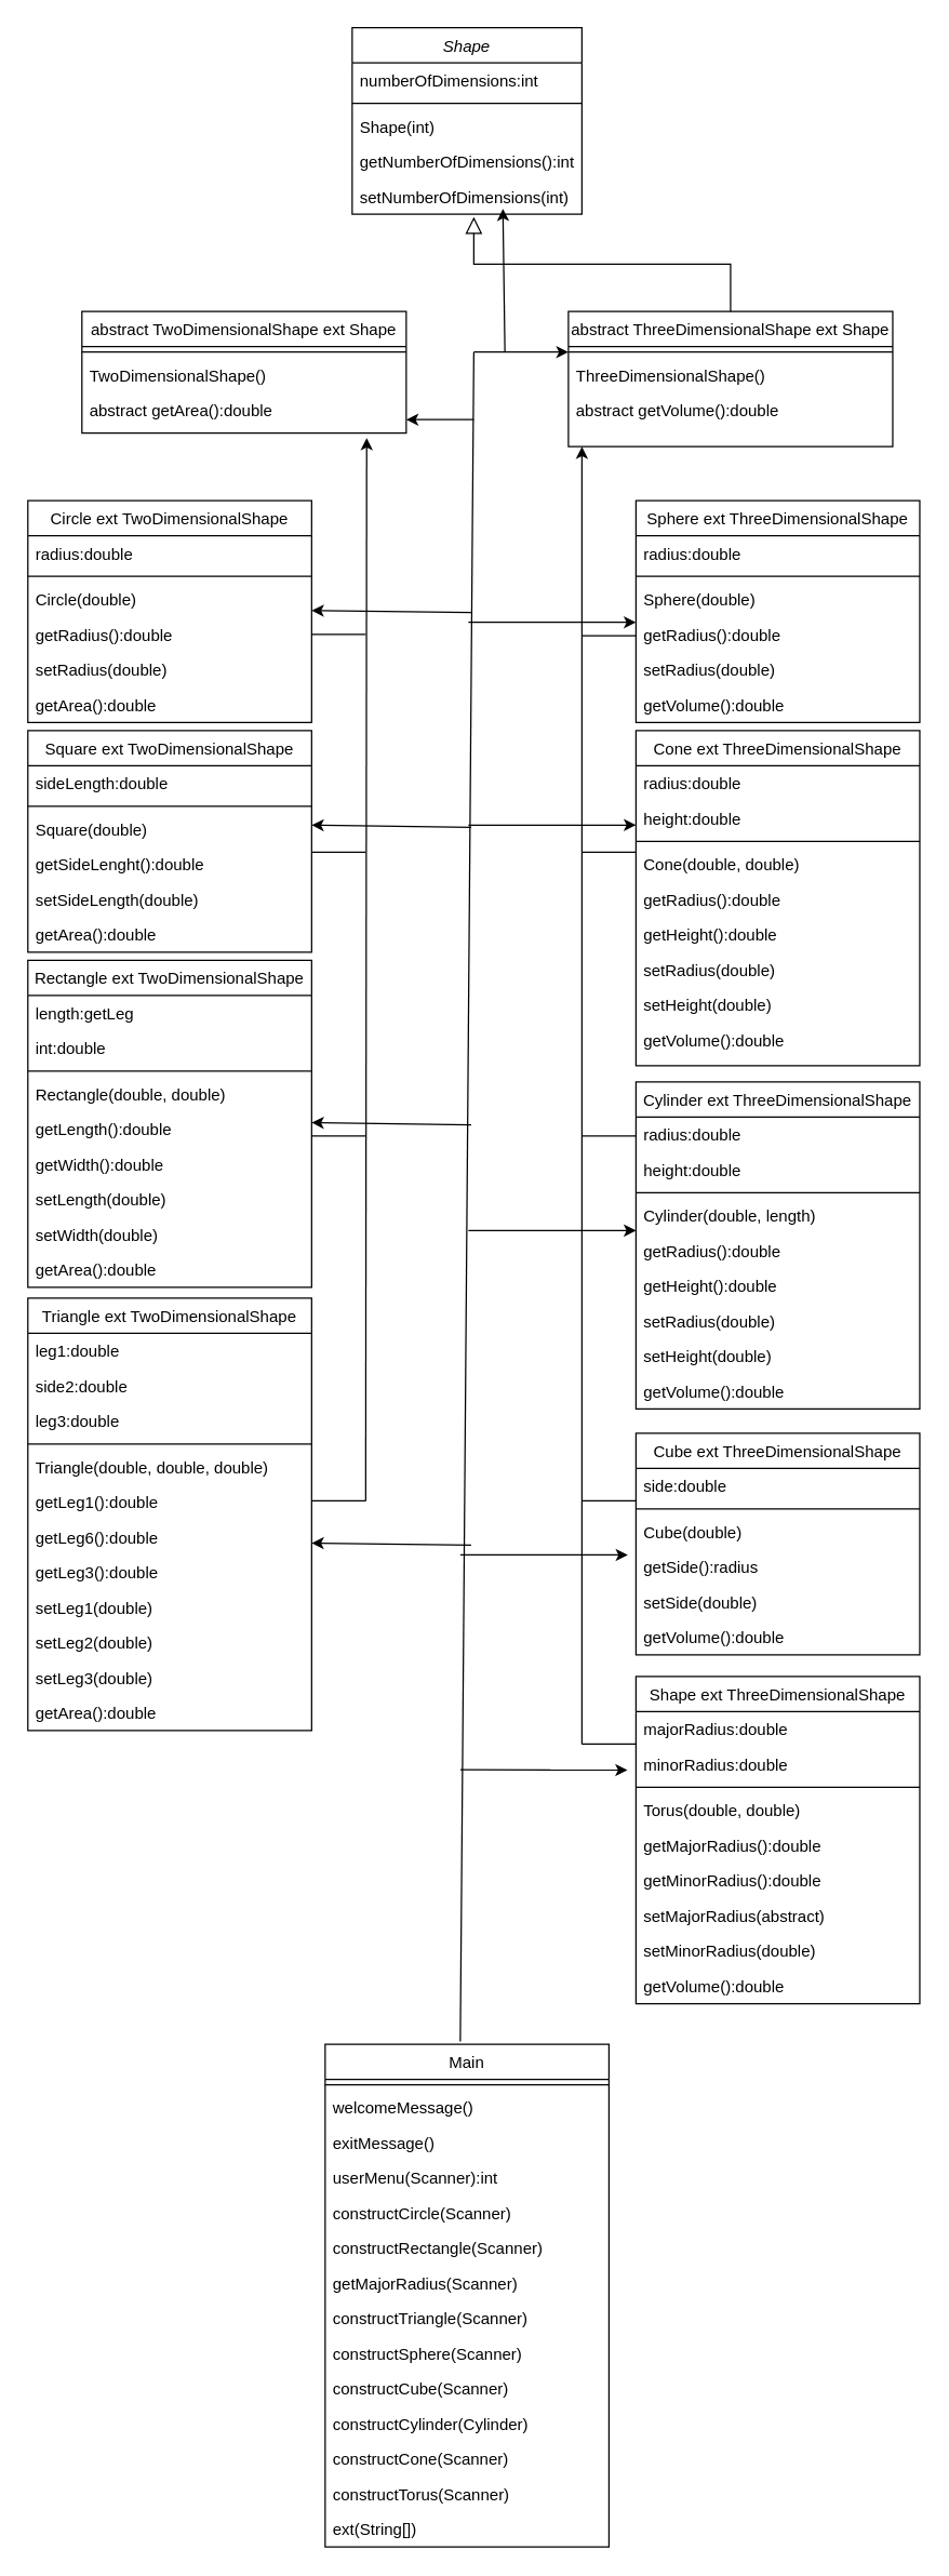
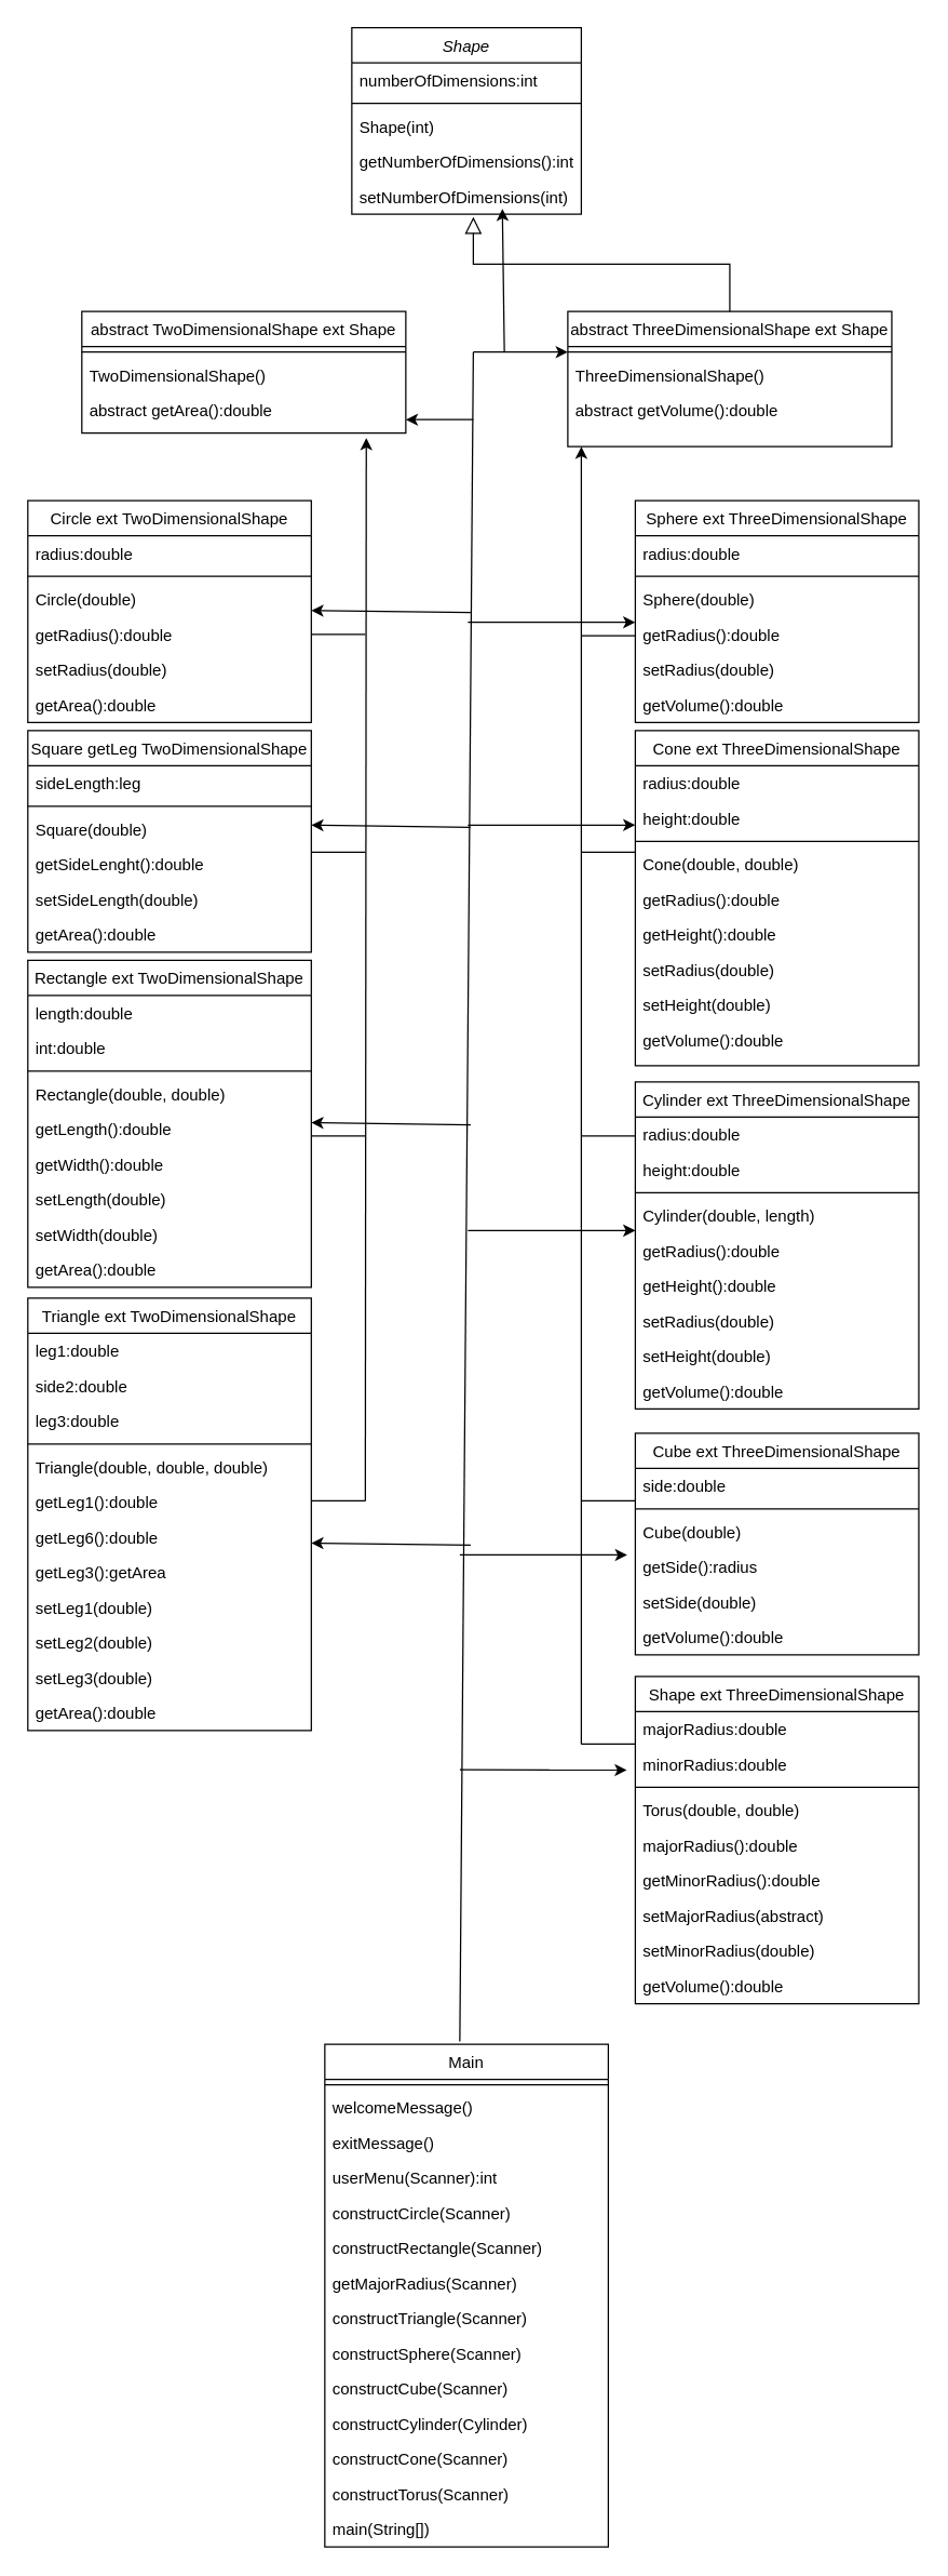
- <mxCell id="24" value="Square ext TwoDimensionalShape" style="swimlane;fontStyle=0;align=center;verticalAlign=top;childLayout=stackLayout;horizontal=1;startSize=26;horizontalStack=0;resizeParent=1;resizeLast=0;collapsible=1;marginBottom=0;rounded=0;shadow=0;strokeWidth=1;" vertex="1" parent="1"><mxGeometry x="20" y="540" width="210" height="164" as="geometry"><mxRectangle x="340" y="380" width="170" height="26" as="alternateBounds" /></mxGeometry></mxCell>
+ <mxCell id="24" value="Square getLeg TwoDimensionalShape" style="swimlane;fontStyle=0;align=center;verticalAlign=top;childLayout=stackLayout;horizontal=1;startSize=26;horizontalStack=0;resizeParent=1;resizeLast=0;collapsible=1;marginBottom=0;rounded=0;shadow=0;strokeWidth=1;" vertex="1" parent="1"><mxGeometry x="20" y="540" width="210" height="164" as="geometry"><mxRectangle x="340" y="380" width="170" height="26" as="alternateBounds" /></mxGeometry></mxCell>
- <mxCell id="25" value="sideLength:double" style="text;align=left;verticalAlign=top;spacingLeft=4;spacingRight=4;overflow=hidden;rotatable=0;points=[[0,0.5],[1,0.5]];portConstraint=eastwest;" vertex="1" parent="24"><mxGeometry y="26" width="210" height="26" as="geometry" /></mxCell>
+ <mxCell id="25" value="sideLength:leg" style="text;align=left;verticalAlign=top;spacingLeft=4;spacingRight=4;overflow=hidden;rotatable=0;points=[[0,0.5],[1,0.5]];portConstraint=eastwest;" vertex="1" parent="24"><mxGeometry y="26" width="210" height="26" as="geometry" /></mxCell>
- <mxCell id="32" value="length:getLeg" style="text;align=left;verticalAlign=top;spacingLeft=4;spacingRight=4;overflow=hidden;rotatable=0;points=[[0,0.5],[1,0.5]];portConstraint=eastwest;" vertex="1" parent="31"><mxGeometry y="26" width="210" height="26" as="geometry" /></mxCell>
+ <mxCell id="32" value="length:double" style="text;align=left;verticalAlign=top;spacingLeft=4;spacingRight=4;overflow=hidden;rotatable=0;points=[[0,0.5],[1,0.5]];portConstraint=eastwest;" vertex="1" parent="31"><mxGeometry y="26" width="210" height="26" as="geometry" /></mxCell>
- <mxCell id="49" value="getLeg3():double" style="text;align=left;verticalAlign=top;spacingLeft=4;spacingRight=4;overflow=hidden;rotatable=0;points=[[0,0.5],[1,0.5]];portConstraint=eastwest;" vertex="1" parent="41"><mxGeometry y="190" width="210" height="26" as="geometry" /></mxCell>
+ <mxCell id="49" value="getLeg3():getArea" style="text;align=left;verticalAlign=top;spacingLeft=4;spacingRight=4;overflow=hidden;rotatable=0;points=[[0,0.5],[1,0.5]];portConstraint=eastwest;" vertex="1" parent="41"><mxGeometry y="190" width="210" height="26" as="geometry" /></mxCell>
- <mxCell id="93" value="getMajorRadius():double" style="text;align=left;verticalAlign=top;spacingLeft=4;spacingRight=4;overflow=hidden;rotatable=0;points=[[0,0.5],[1,0.5]];portConstraint=eastwest;" vertex="1" parent="88"><mxGeometry y="112" width="210" height="26" as="geometry" /></mxCell>
+ <mxCell id="93" value="majorRadius():double" style="text;align=left;verticalAlign=top;spacingLeft=4;spacingRight=4;overflow=hidden;rotatable=0;points=[[0,0.5],[1,0.5]];portConstraint=eastwest;" vertex="1" parent="88"><mxGeometry y="112" width="210" height="26" as="geometry" /></mxCell>
- <mxCell id="112" value="ext(String[])" style="text;align=left;verticalAlign=top;spacingLeft=4;spacingRight=4;overflow=hidden;rotatable=0;points=[[0,0.5],[1,0.5]];portConstraint=eastwest;" vertex="1" parent="98"><mxGeometry y="346" width="210" height="26" as="geometry" /></mxCell>
+ <mxCell id="112" value="main(String[])" style="text;align=left;verticalAlign=top;spacingLeft=4;spacingRight=4;overflow=hidden;rotatable=0;points=[[0,0.5],[1,0.5]];portConstraint=eastwest;" vertex="1" parent="98"><mxGeometry y="346" width="210" height="26" as="geometry" /></mxCell>
